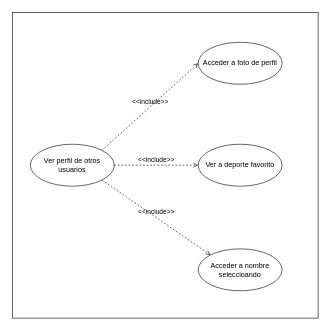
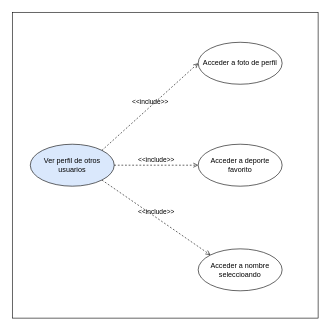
- <mxCell id="3" value="Ver perfil de otros usuarios" style="ellipse;whiteSpace=wrap;html=1;" vertex="1" parent="1"><mxGeometry x="50" y="240" width="140" height="70" as="geometry" /></mxCell>
+ <mxCell id="3" value="Ver perfil de otros usuarios" style="ellipse;whiteSpace=wrap;html=1;fillColor=#dae8fc;" vertex="1" parent="1"><mxGeometry x="50" y="240" width="140" height="70" as="geometry" /></mxCell>
- <mxCell id="5" value="Ver a deporte favorito" style="ellipse;whiteSpace=wrap;html=1;" vertex="1" parent="1"><mxGeometry x="330" y="240" width="140" height="70" as="geometry" /></mxCell>
+ <mxCell id="5" value="Acceder a deporte favorito" style="ellipse;whiteSpace=wrap;html=1;" vertex="1" parent="1"><mxGeometry x="330" y="240" width="140" height="70" as="geometry" /></mxCell>
